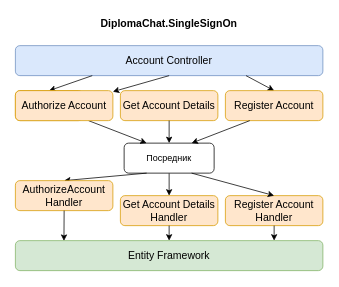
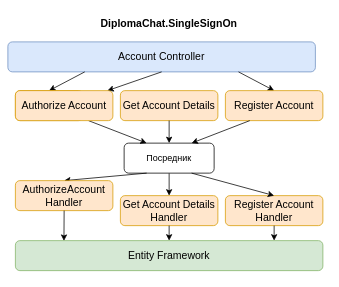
- <mxCell id="2" value="&lt;span style=&quot;font-size: 14px&quot;&gt;Account Controller&lt;/span&gt;" style="rounded=1;whiteSpace=wrap;html=1;fillColor=#dae8fc;strokeColor=#6c8ebf;" parent="1" vertex="1"><mxGeometry x="20" y="60" width="410" height="40" as="geometry" /></mxCell>
+ <mxCell id="2" value="&lt;span style=&quot;font-size: 14px&quot;&gt;Account Controller&lt;/span&gt;" style="rounded=1;whiteSpace=wrap;html=1;fillColor=#dae8fc;strokeColor=#6c8ebf;" parent="1" vertex="1"><mxGeometry x="10" y="55" width="410" height="40" as="geometry" /></mxCell>
